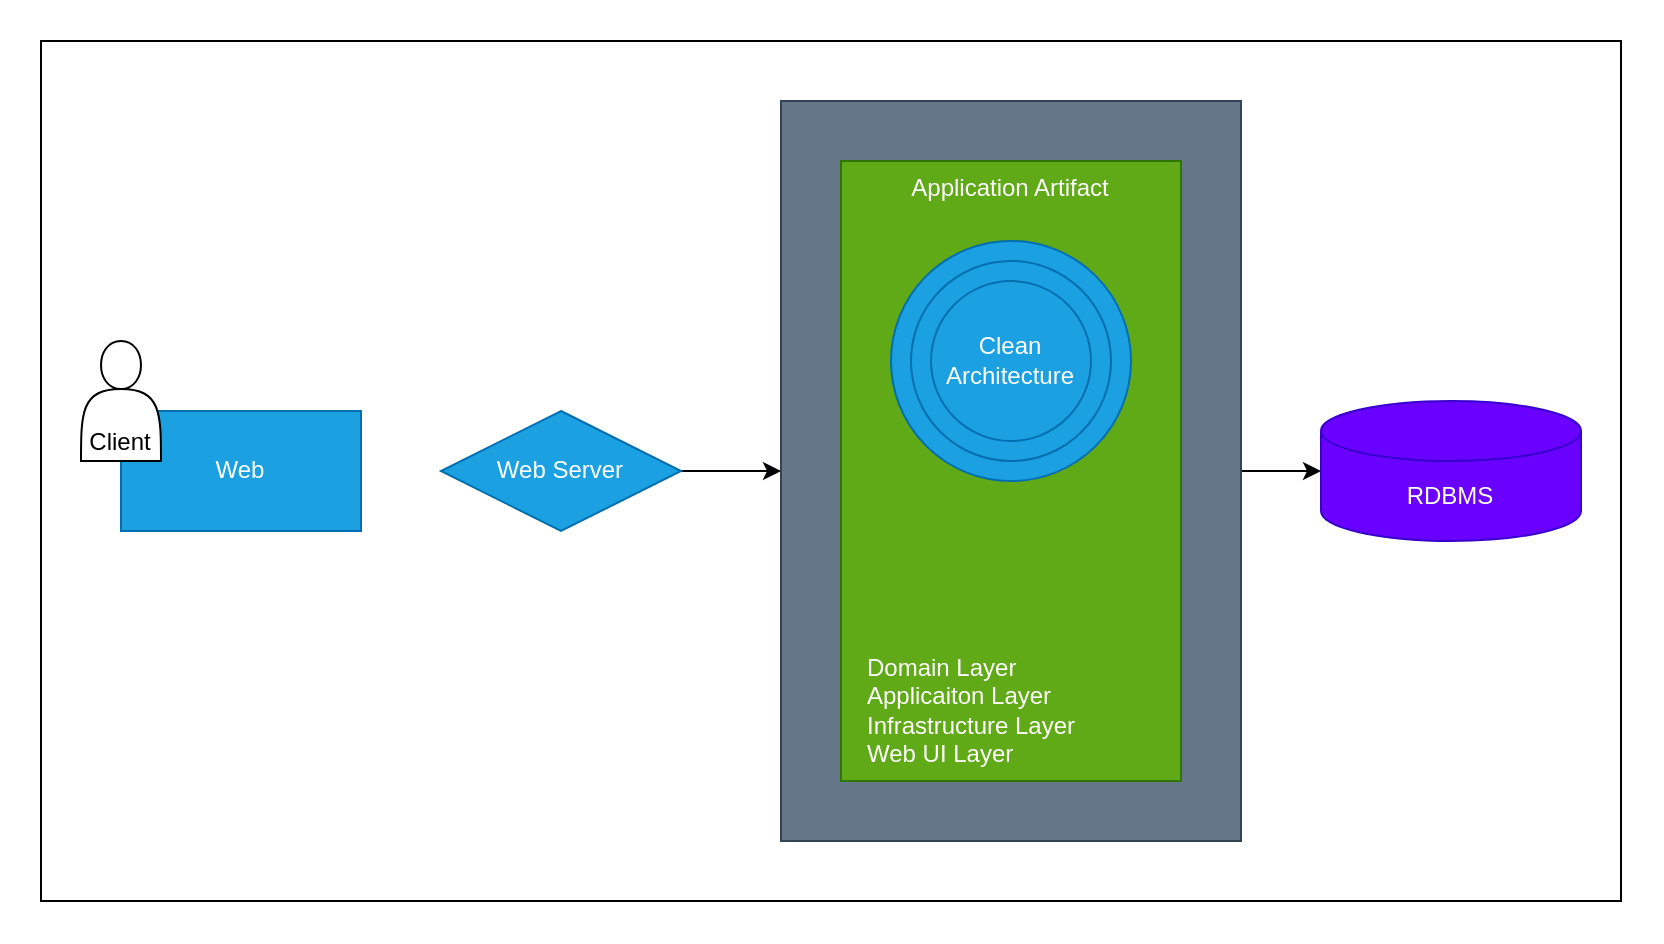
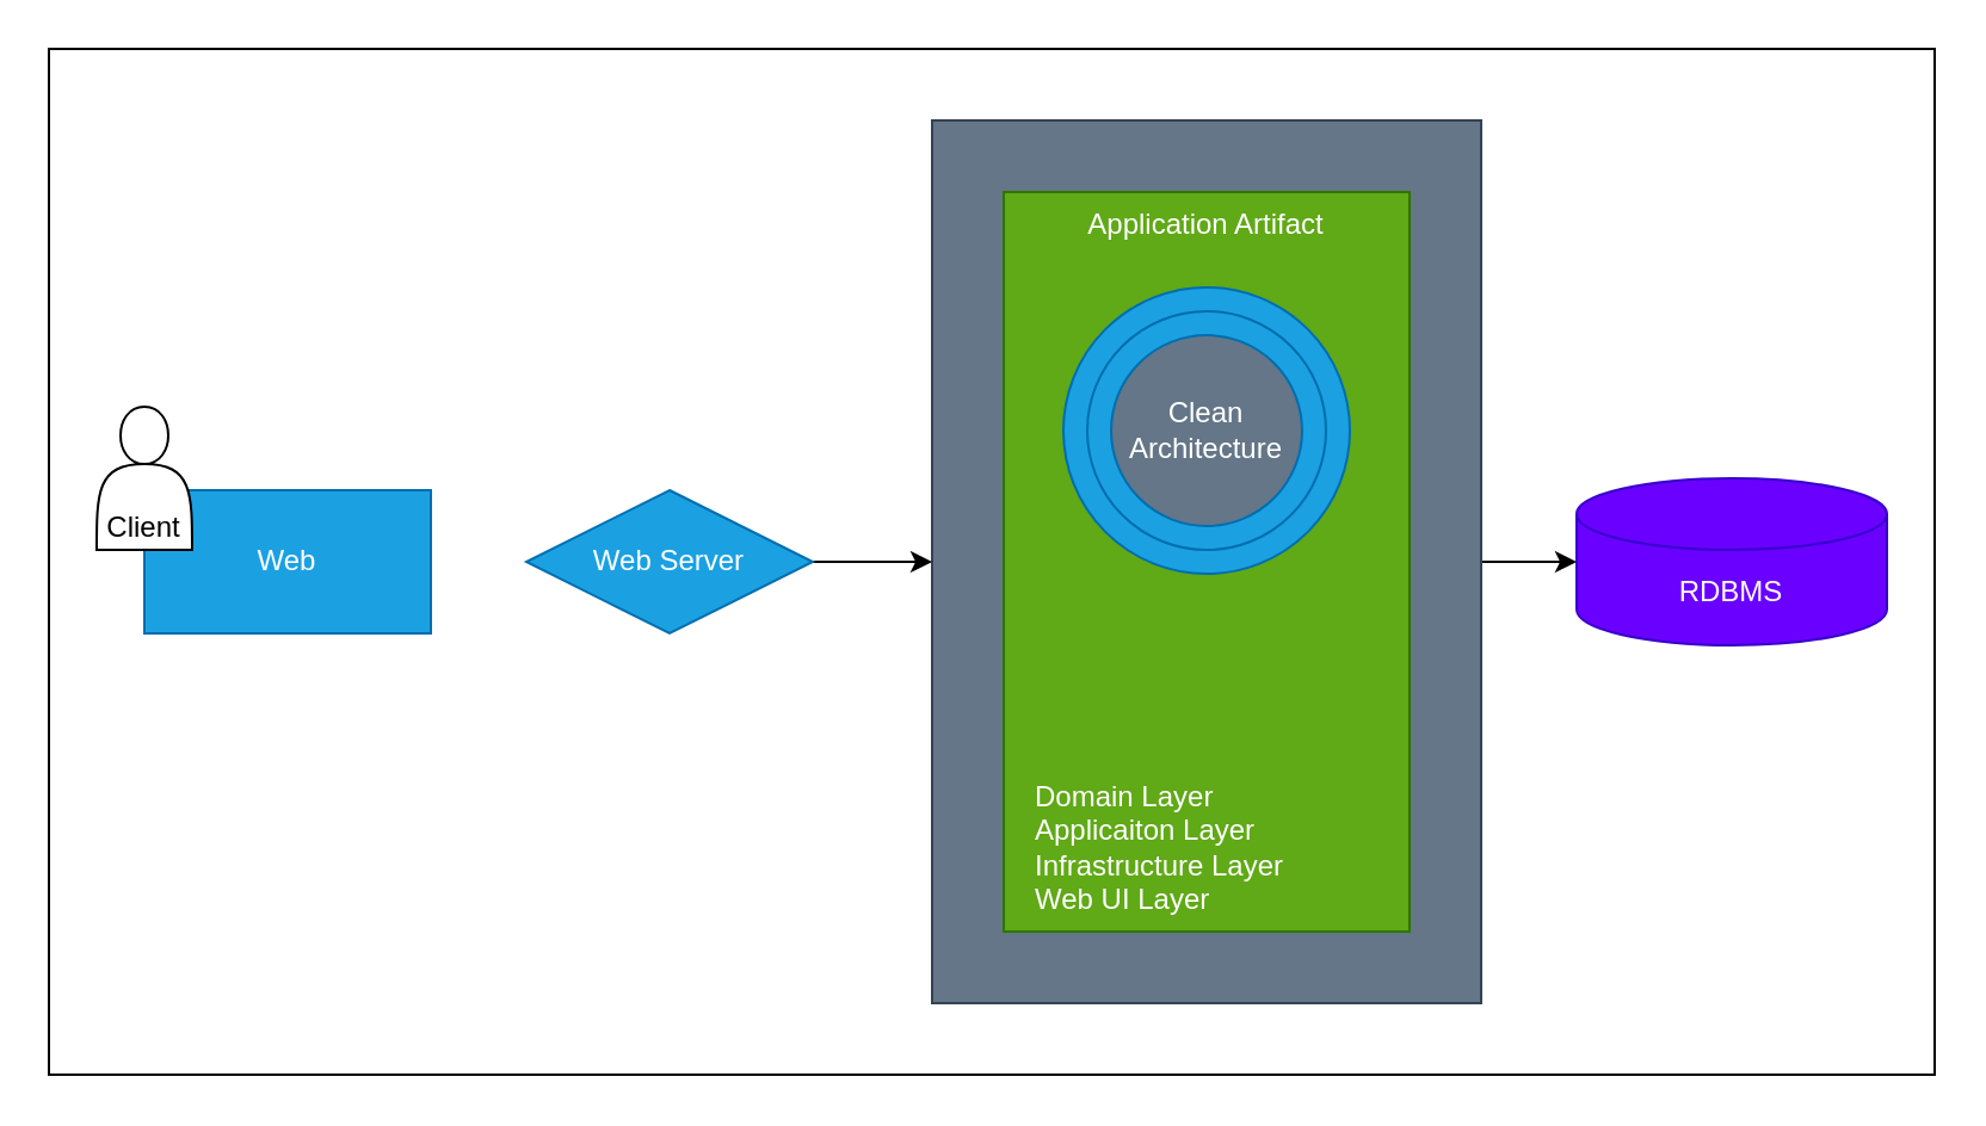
- <mxCell id="14" value="Clean Architecture" style="ellipse;whiteSpace=wrap;html=1;fillColor=#1ba1e2;fontColor=#ffffff;strokeColor=#006EAF;" vertex="1" parent="11"><mxGeometry x="20" y="20" width="80" height="80" as="geometry" /></mxCell>
+ <mxCell id="14" value="Clean Architecture" style="ellipse;whiteSpace=wrap;html=1;fillColor=#647687;fontColor=#ffffff;strokeColor=#006EAF;" vertex="1" parent="11"><mxGeometry x="20" y="20" width="80" height="80" as="geometry" /></mxCell>
